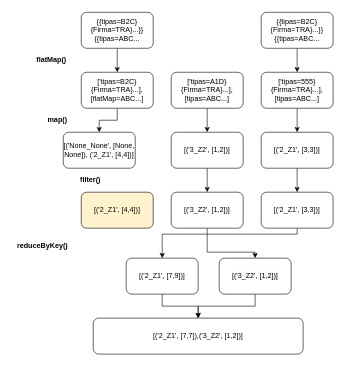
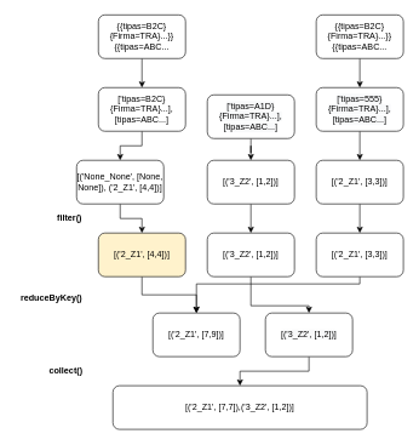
- <mxCell id="12" value="&lt;b&gt;flatMap()&lt;/b&gt;" style="text;html=1;align=center;verticalAlign=middle;resizable=0;points=[];autosize=1;strokeColor=none;fillColor=none;" vertex="1" parent="1"><mxGeometry x="50" y="90" width="70" height="20" as="geometry" /></mxCell>
- <mxCell id="7" value="['tipas=B2C}{Firma=TRA}...],[flatMap=ABC...]" style="rounded=1;whiteSpace=wrap;html=1;" vertex="1" parent="1"><mxGeometry x="135" y="120" width="120" height="60" as="geometry" /></mxCell>
+ <mxCell id="7" value="['tipas=B2C}{Firma=TRA}...],[tipas=ABC...]" style="rounded=1;whiteSpace=wrap;html=1;" vertex="1" parent="1"><mxGeometry x="135" y="120" width="120" height="60" as="geometry" /></mxCell>
- <mxCell id="9" value="&lt;span style=&quot;color: rgb(0 , 0 , 0) ; font-family: &amp;#34;helvetica&amp;#34; ; font-size: 12px ; font-style: normal ; font-weight: 400 ; letter-spacing: normal ; text-align: center ; text-indent: 0px ; text-transform: none ; word-spacing: 0px ; background-color: rgb(248 , 249 , 250) ; display: inline ; float: none&quot;&gt;['tipas=A1D}{Firma=TRA}...],[tipas=ABC...]&lt;/span&gt;" style="rounded=1;whiteSpace=wrap;html=1;" vertex="1" parent="1"><mxGeometry x="285" y="120" width="120" height="60" as="geometry" /></mxCell>
+ <mxCell id="9" value="&lt;span style=&quot;color: rgb(0 , 0 , 0) ; font-family: &amp;#34;helvetica&amp;#34; ; font-size: 12px ; font-style: normal ; font-weight: 400 ; letter-spacing: normal ; text-align: center ; text-indent: 0px ; text-transform: none ; word-spacing: 0px ; background-color: rgb(248 , 249 , 250) ; display: inline ; float: none&quot;&gt;['tipas=A1D}{Firma=TRA}...],[tipas=ABC...]&lt;/span&gt;" style="rounded=1;whiteSpace=wrap;html=1;" vertex="1" parent="1"><mxGeometry x="285" y="130" width="120" height="60" as="geometry" /></mxCell>
- <mxCell id="19" value="&lt;b&gt;map()&lt;/b&gt;" style="text;html=1;align=center;verticalAlign=middle;resizable=0;points=[];autosize=1;strokeColor=none;fillColor=none;" vertex="1" parent="1"><mxGeometry x="70" y="190" width="50" height="20" as="geometry" /></mxCell>
+ <mxCell id="13" value="" style="edgeStyle=orthogonalEdgeStyle;rounded=0;orthogonalLoop=1;jettySize=auto;html=1;" edge="1" parent="1" source="14" target="27"><mxGeometry relative="1" as="geometry" /></mxCell>
- <mxCell id="24" value="&lt;b&gt;filter()&lt;/b&gt;" style="text;html=1;align=center;verticalAlign=middle;resizable=0;points=[];autosize=1;strokeColor=none;fillColor=none;" vertex="1" parent="1"><mxGeometry x="125" y="290" width="50" height="20" as="geometry" /></mxCell>
+ <mxCell id="24" value="&lt;b&gt;filter()&lt;/b&gt;" style="text;html=1;align=center;verticalAlign=middle;resizable=0;points=[];autosize=1;strokeColor=none;fillColor=none;" vertex="1" parent="1"><mxGeometry x="70" y="290" width="50" height="20" as="geometry" /></mxCell>
+ <mxCell id="26" value="" style="edgeStyle=orthogonalEdgeStyle;rounded=0;orthogonalLoop=1;jettySize=auto;html=1;" edge="1" parent="1" source="27" target="21"><mxGeometry relative="1" as="geometry" /></mxCell>
+ <mxCell id="33" value="&lt;b&gt;collect()&lt;/b&gt;" style="text;html=1;align=center;verticalAlign=middle;resizable=0;points=[];autosize=1;strokeColor=none;fillColor=none;" vertex="1" parent="1"><mxGeometry x="60" y="500" width="60" height="20" as="geometry" /></mxCell>
- <mxCell id="20" value="" style="edgeStyle=orthogonalEdgeStyle;rounded=0;orthogonalLoop=1;jettySize=auto;html=1;" edge="1" parent="1" source="21" target="25"><mxGeometry relative="1" as="geometry" /></mxCell>
